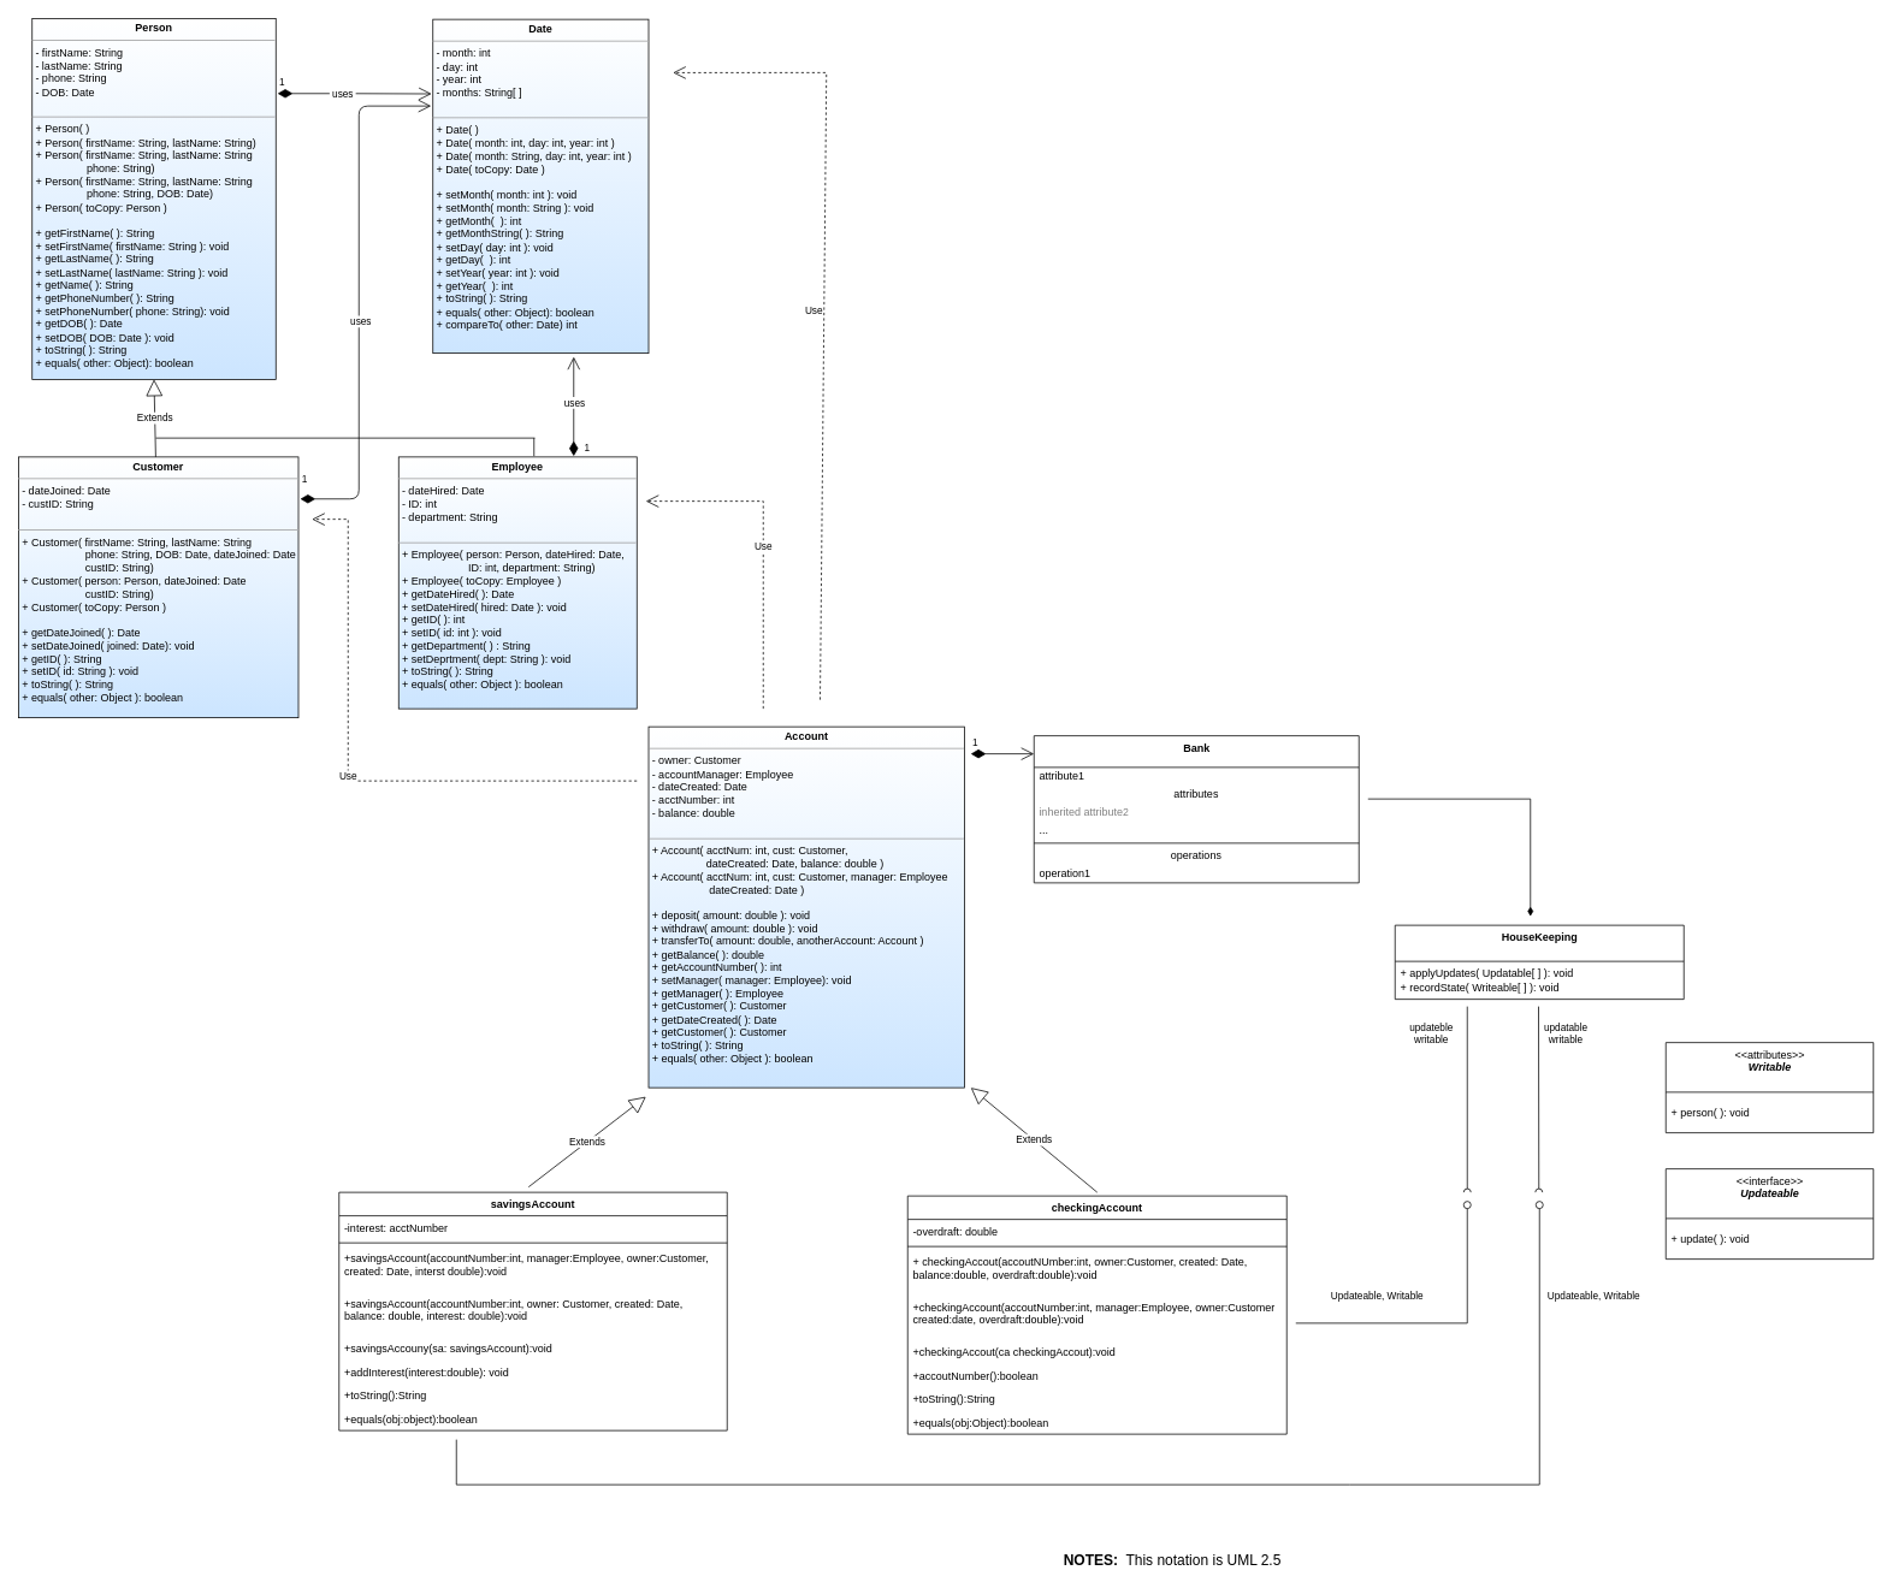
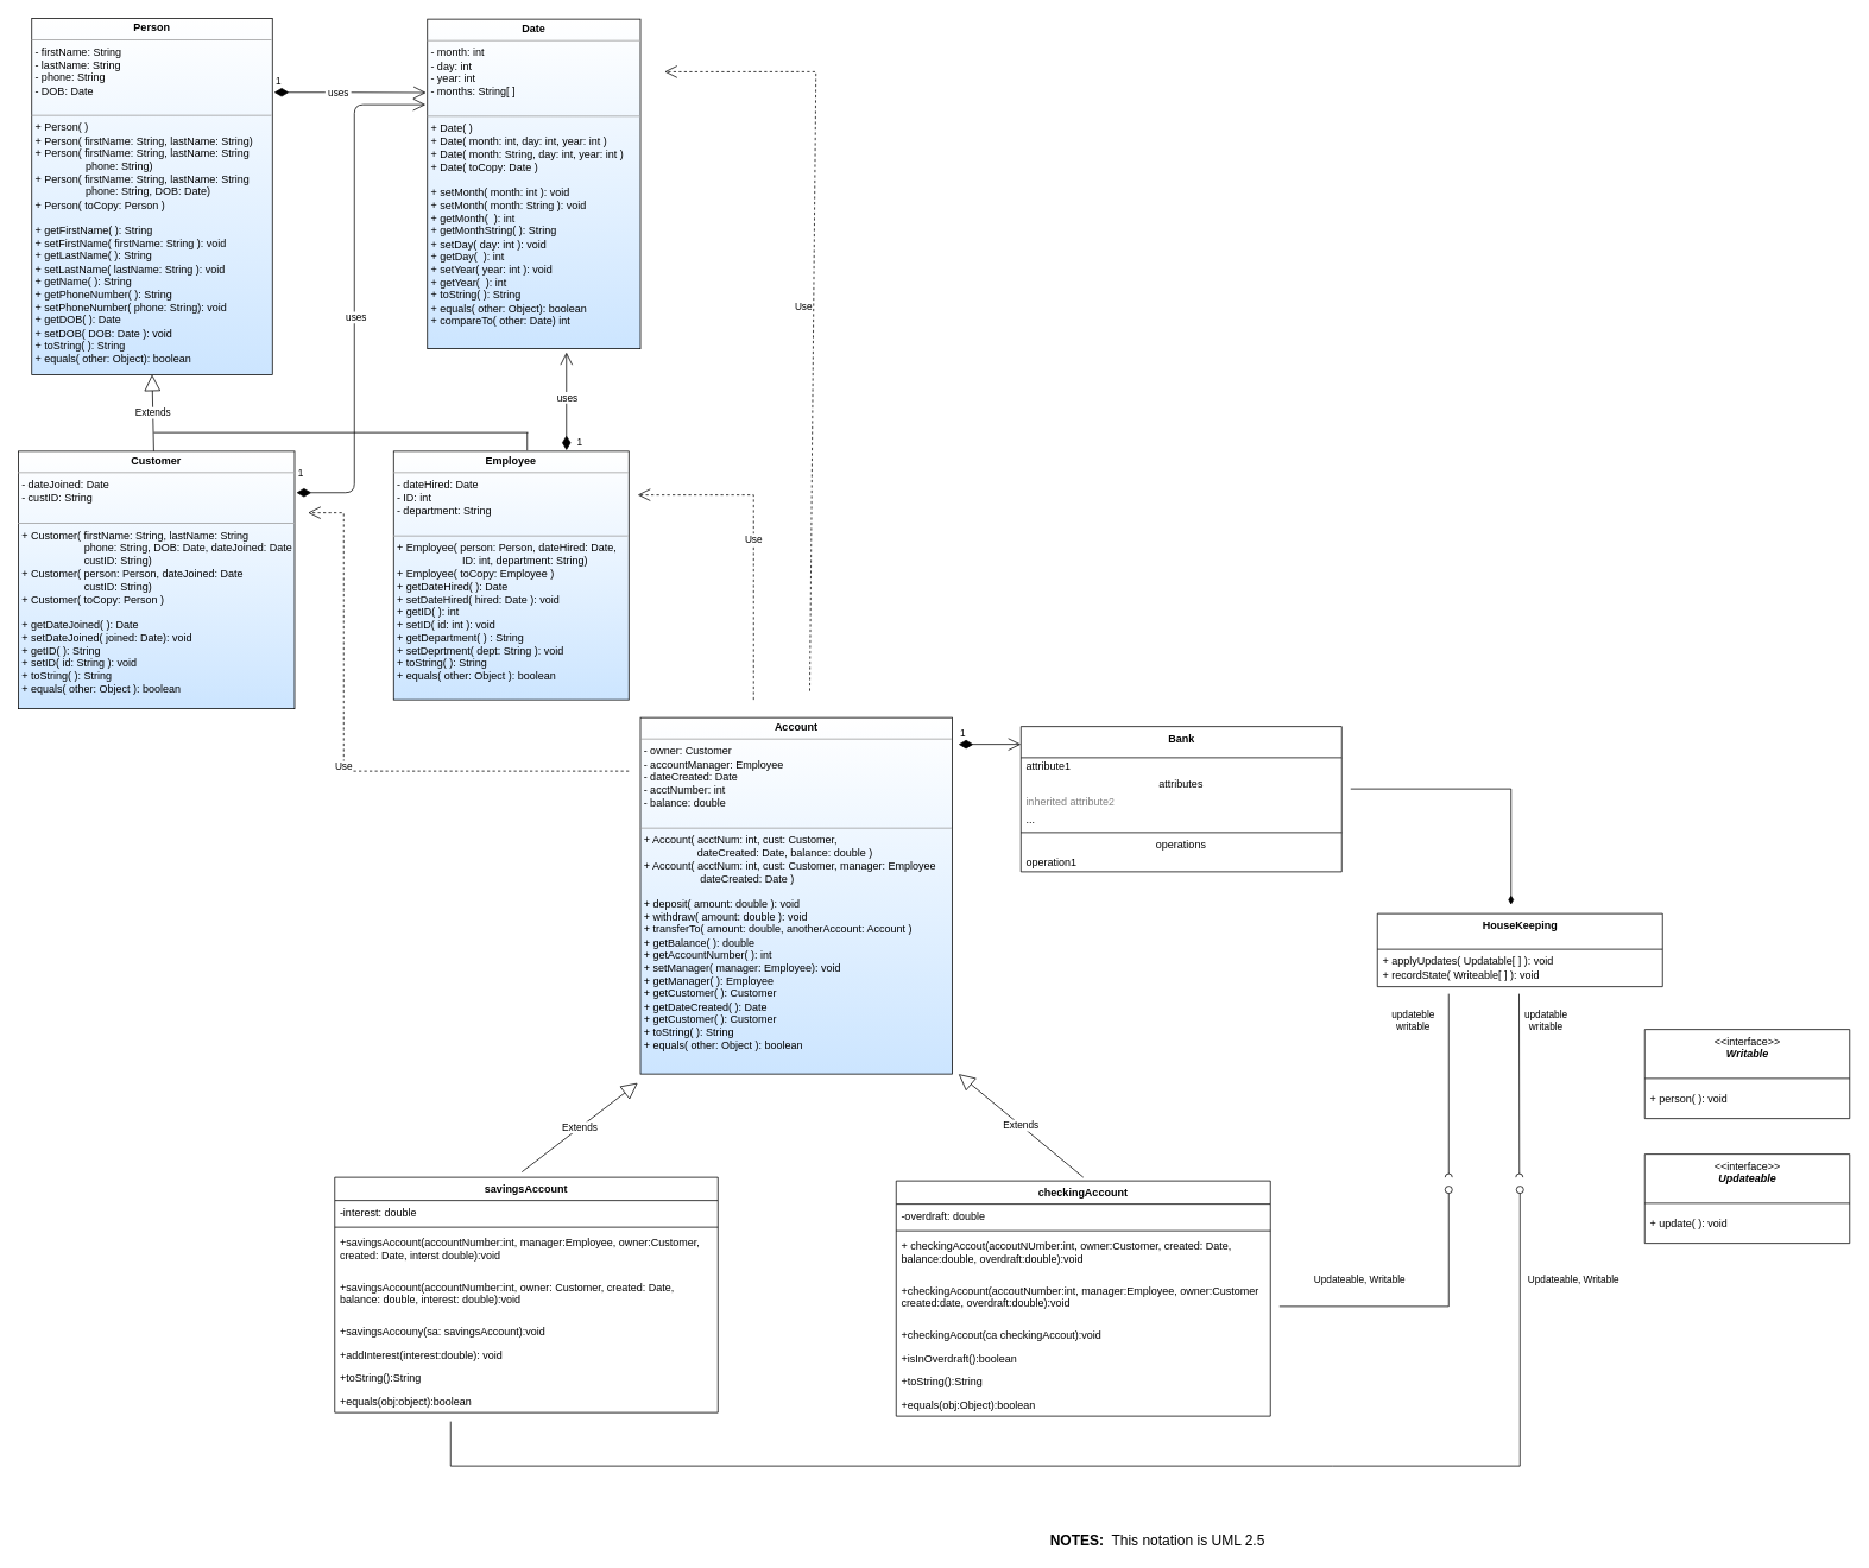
- <mxCell id="53" value="&amp;lt;&amp;lt;attributes&amp;gt;&amp;gt;&lt;i&gt;&lt;br&gt;&lt;b&gt;Writable&lt;/b&gt;&lt;/i&gt;" style="swimlane;fontStyle=0;align=center;verticalAlign=top;childLayout=stackLayout;horizontal=1;startSize=55;horizontalStack=0;resizeParent=1;resizeParentMax=0;resizeLast=0;collapsible=0;marginBottom=0;html=1;" vertex="1" parent="1"><mxGeometry x="1845" y="1155" width="230" height="100" as="geometry" /></mxCell>
+ <mxCell id="53" value="&amp;lt;&amp;lt;interface&amp;gt;&amp;gt;&lt;i&gt;&lt;br&gt;&lt;b&gt;Writable&lt;/b&gt;&lt;/i&gt;" style="swimlane;fontStyle=0;align=center;verticalAlign=top;childLayout=stackLayout;horizontal=1;startSize=55;horizontalStack=0;resizeParent=1;resizeParentMax=0;resizeLast=0;collapsible=0;marginBottom=0;html=1;" vertex="1" parent="1"><mxGeometry x="1845" y="1155" width="230" height="100" as="geometry" /></mxCell>
- <mxCell id="20" value="-interest: acctNumber" style="text;strokeColor=none;fillColor=none;align=left;verticalAlign=top;spacingLeft=4;spacingRight=4;overflow=hidden;rotatable=0;points=[[0,0.5],[1,0.5]];portConstraint=eastwest;" parent="19" vertex="1"><mxGeometry y="26" width="430" height="26" as="geometry" /></mxCell>
+ <mxCell id="20" value="-interest: double" style="text;strokeColor=none;fillColor=none;align=left;verticalAlign=top;spacingLeft=4;spacingRight=4;overflow=hidden;rotatable=0;points=[[0,0.5],[1,0.5]];portConstraint=eastwest;" parent="19" vertex="1"><mxGeometry y="26" width="430" height="26" as="geometry" /></mxCell>
- <mxCell id="34" value="+accoutNumber():boolean" style="text;strokeColor=none;fillColor=none;align=left;verticalAlign=top;spacingLeft=4;spacingRight=4;overflow=hidden;rotatable=0;points=[[0,0.5],[1,0.5]];portConstraint=eastwest;" parent="28" vertex="1"><mxGeometry y="186" width="420" height="26" as="geometry" /></mxCell>
+ <mxCell id="34" value="+isInOverdraft():boolean" style="text;strokeColor=none;fillColor=none;align=left;verticalAlign=top;spacingLeft=4;spacingRight=4;overflow=hidden;rotatable=0;points=[[0,0.5],[1,0.5]];portConstraint=eastwest;" parent="28" vertex="1"><mxGeometry y="186" width="420" height="26" as="geometry" /></mxCell>
